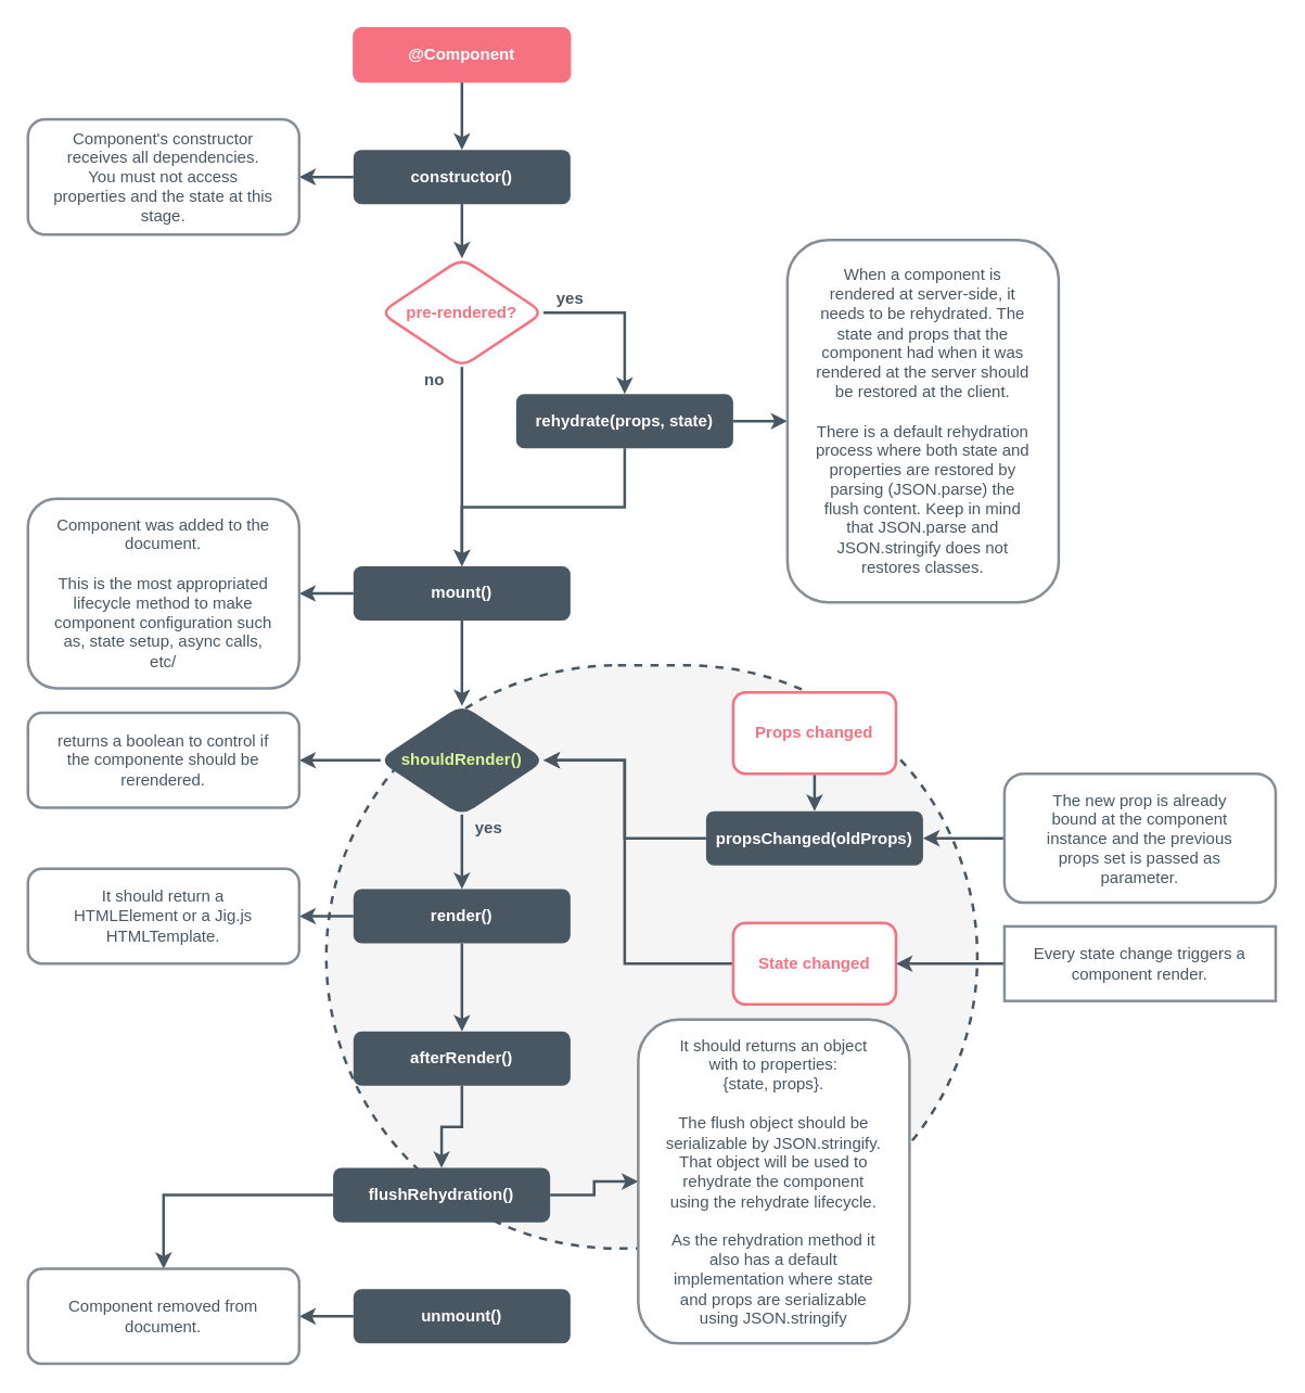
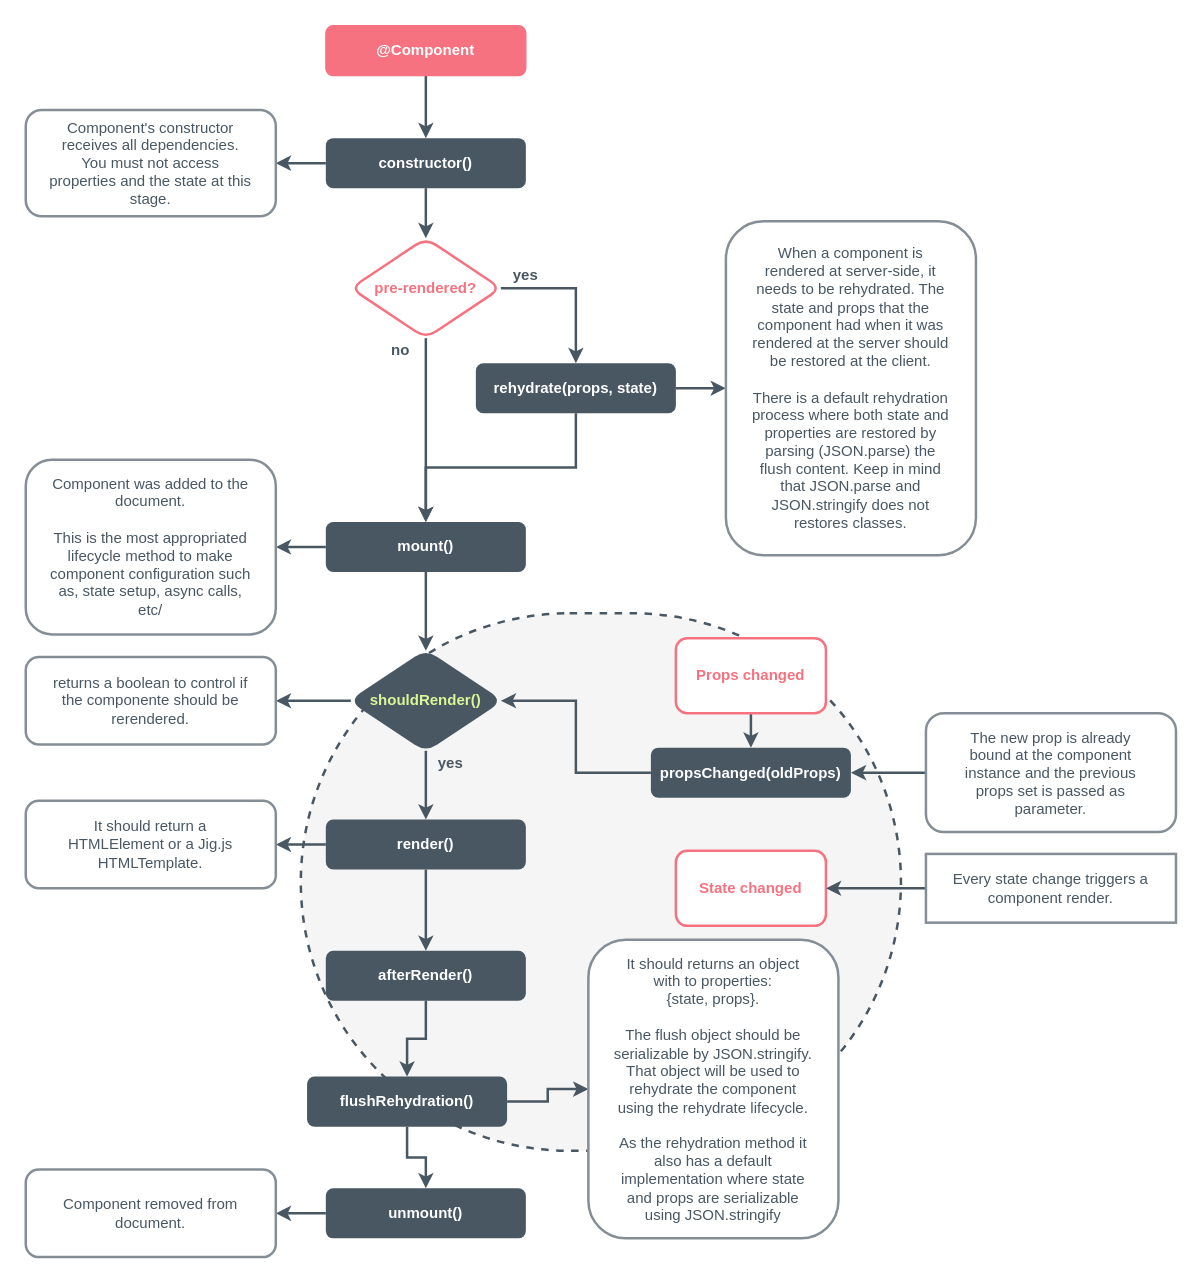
- <mxCell id="31" style="edgeStyle=orthogonalEdgeStyle;rounded=0;orthogonalLoop=1;jettySize=auto;html=1;labelBackgroundColor=none;strokeColor=#495763;strokeWidth=2;fontColor=#DAF696;entryX=1;entryY=0.5;entryDx=0;entryDy=0;" edge="1" parent="1" source="32" target="28"><mxGeometry relative="1" as="geometry"><Array as="points"><mxPoint x="460" y="710" /><mxPoint x="460" y="560" /></Array></mxGeometry></mxCell>
- <mxCell id="44" style="edgeStyle=orthogonalEdgeStyle;rounded=0;orthogonalLoop=1;jettySize=auto;html=1;labelBackgroundColor=none;strokeColor=#495763;strokeWidth=2;fontColor=#DAF696;" edge="1" parent="1" source="45" target="49"><mxGeometry relative="1" as="geometry" /></mxCell>
+ <mxCell id="44" style="edgeStyle=orthogonalEdgeStyle;rounded=0;orthogonalLoop=1;jettySize=auto;html=1;entryX=0.5;entryY=0;entryDx=0;entryDy=0;labelBackgroundColor=none;strokeColor=#495763;strokeWidth=2;fontColor=#DAF696;" edge="1" parent="1" source="45" target="48"><mxGeometry relative="1" as="geometry" /></mxCell>
